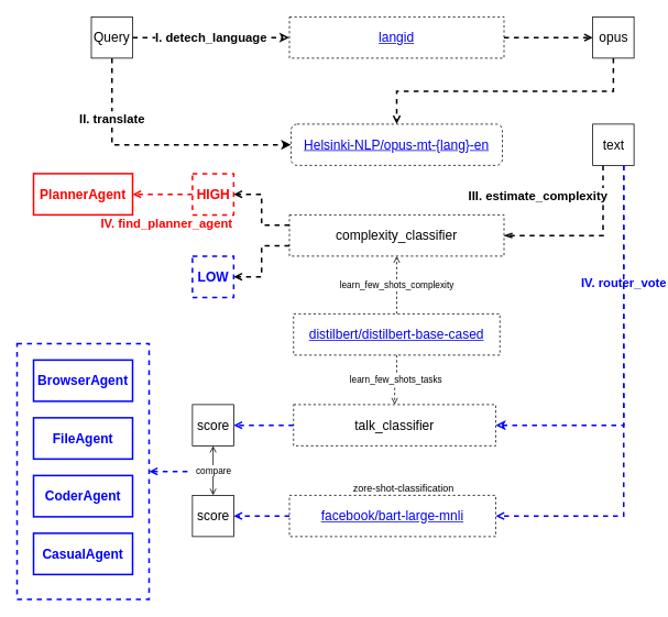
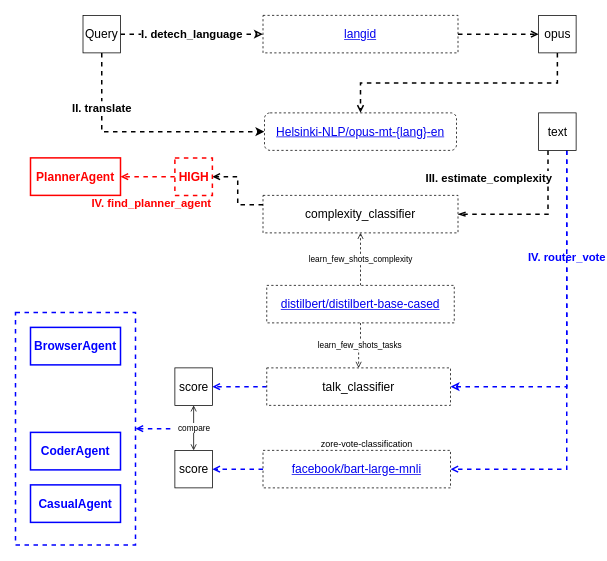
- <mxCell id="19" style="edgeStyle=orthogonalEdgeStyle;rounded=0;orthogonalLoop=1;jettySize=auto;html=1;exitX=0;exitY=0.75;exitDx=0;exitDy=0;entryX=1;entryY=0.5;entryDx=0;entryDy=0;dashed=1;endArrow=open;endFill=0;strokeWidth=2;" parent="1" source="20" target="25" edge="1"><mxGeometry relative="1" as="geometry" /></mxCell>
- <mxCell id="25" value="LOW" style="rounded=0;whiteSpace=wrap;html=1;fontSize=16;gradientColor=none;strokeColor=#0000FF;strokeWidth=2;dashed=1;fontColor=#0000FF;fontStyle=1" parent="1" vertex="1"><mxGeometry x="232.5" y="310" width="50" height="50" as="geometry" /></mxCell>
- <mxCell id="34" value="FileAgent" style="rounded=0;whiteSpace=wrap;html=1;fontSize=16;strokeColor=#0000FF;strokeWidth=2;fontColor=#0000FF;fontStyle=1" parent="1" vertex="1"><mxGeometry x="40" y="506" width="120" height="50" as="geometry" /></mxCell>
- <mxCell id="28" value="zore-shot-classification" style="text;html=1;align=center;verticalAlign=middle;resizable=0;points=[];autosize=1;strokeColor=none;fillColor=none;" parent="1" vertex="1"><mxGeometry x="412.5" y="577" width="150" height="30" as="geometry" /></mxCell>
+ <mxCell id="28" value="zore-vote-classification" style="text;html=1;align=center;verticalAlign=middle;resizable=0;points=[];autosize=1;strokeColor=none;fillColor=none;" parent="1" vertex="1"><mxGeometry x="412.5" y="577" width="150" height="30" as="geometry" /></mxCell>
